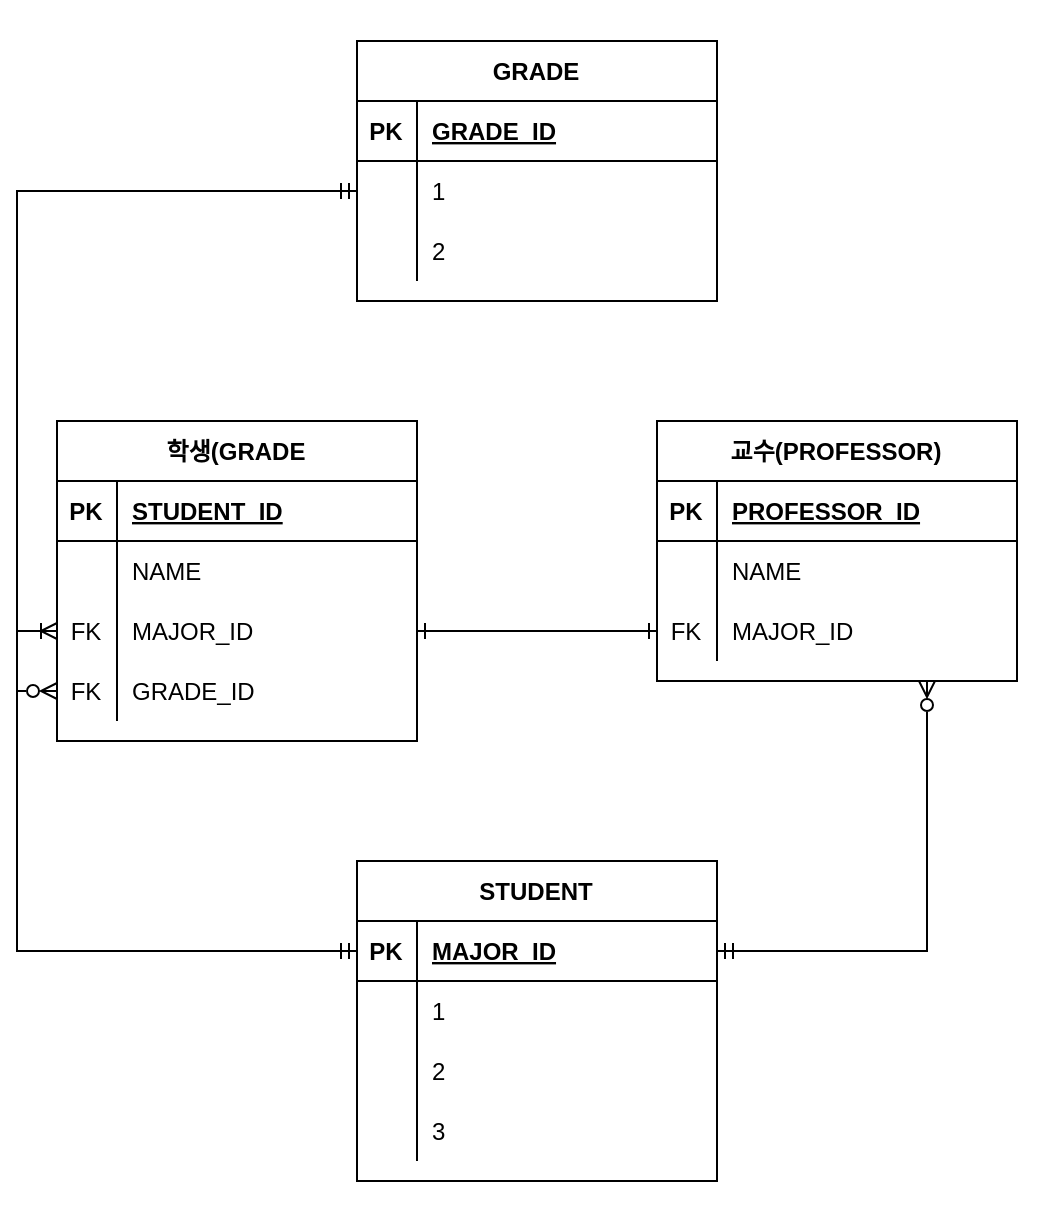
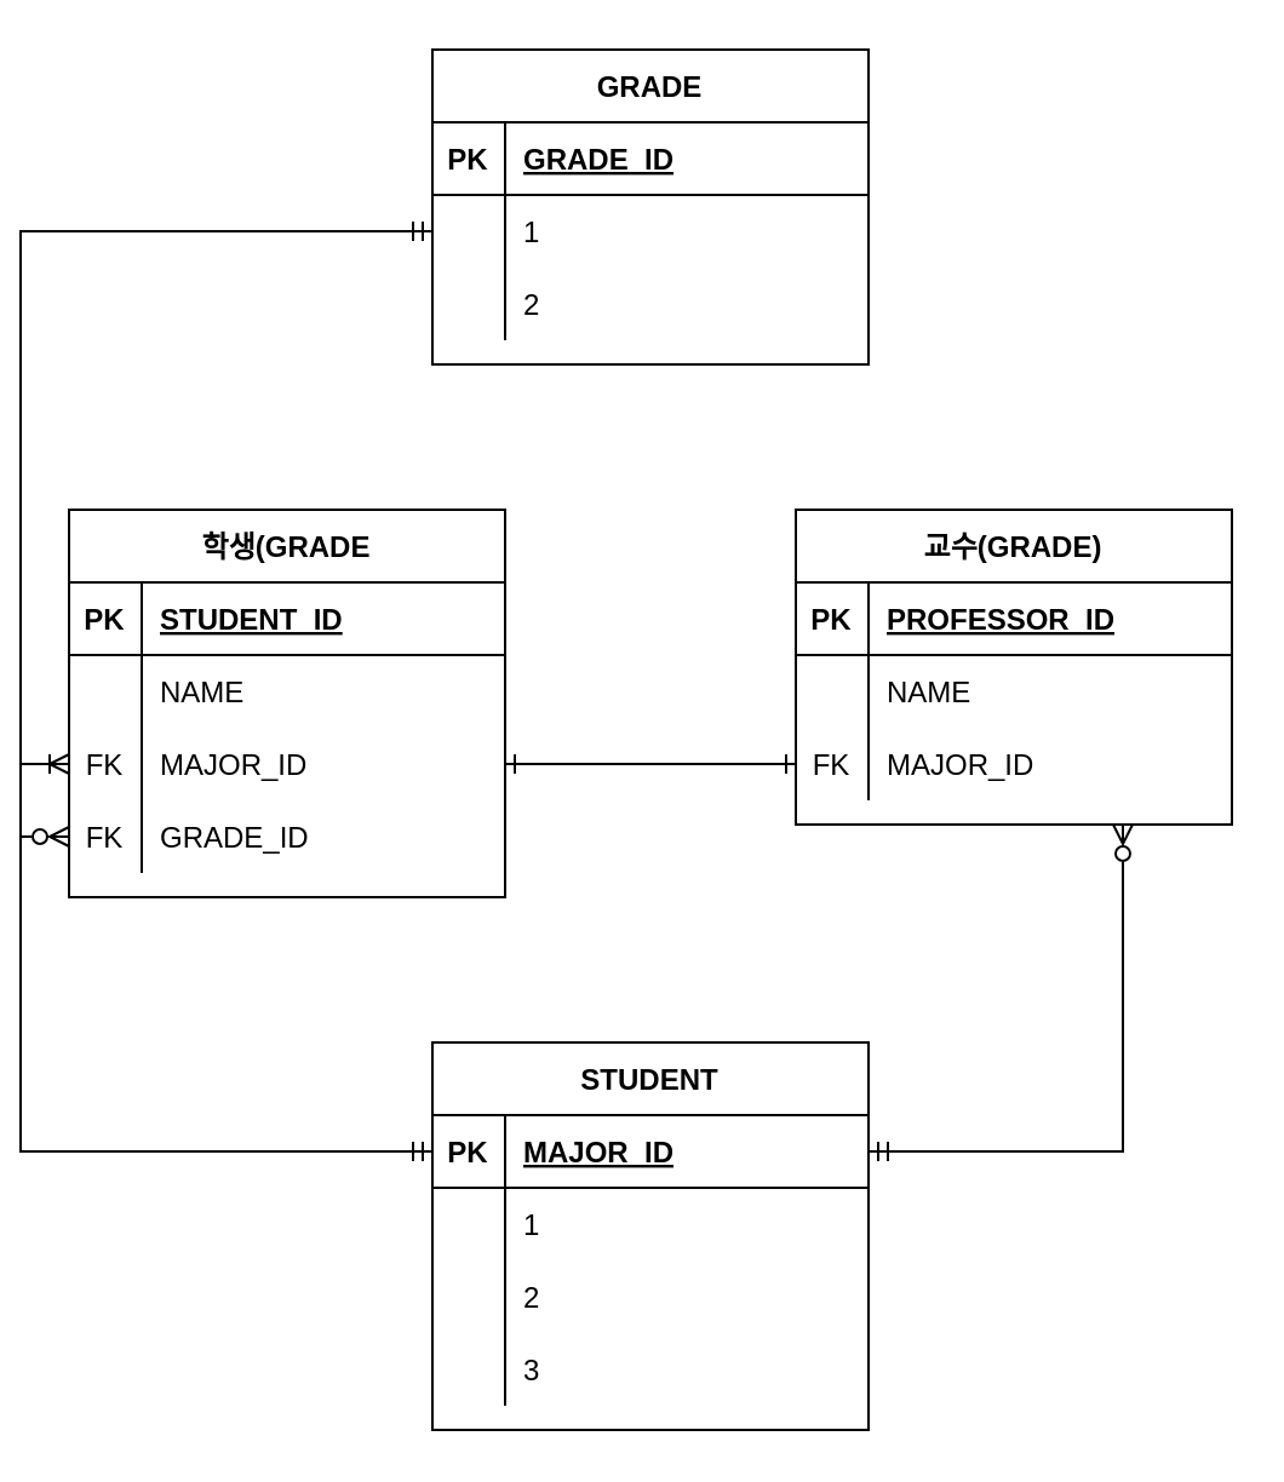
- <mxCell id="15" value="교수(PROFESSOR)" style="shape=table;startSize=30;container=1;collapsible=1;childLayout=tableLayout;fixedRows=1;rowLines=0;fontStyle=1;align=center;resizeLast=1;" parent="1" vertex="1"><mxGeometry x="320" y="210" width="180" height="130" as="geometry" /></mxCell>
+ <mxCell id="15" value="교수(GRADE)" style="shape=table;startSize=30;container=1;collapsible=1;childLayout=tableLayout;fixedRows=1;rowLines=0;fontStyle=1;align=center;resizeLast=1;" parent="1" vertex="1"><mxGeometry x="320" y="210" width="180" height="130" as="geometry" /></mxCell>
